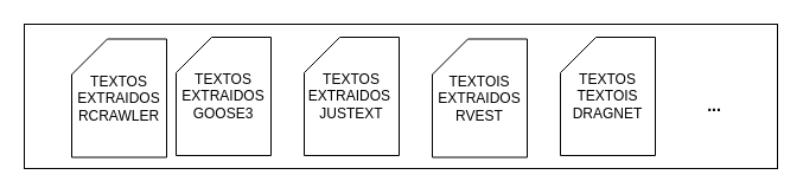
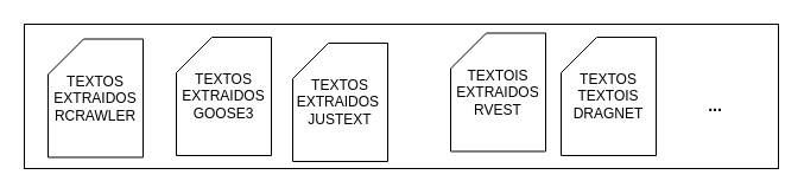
- <mxCell id="5" value="TEXTOS EXTRAIDOS&amp;nbsp; JUSTEXT" style="shape=card;whiteSpace=wrap;html=1;" parent="1" vertex="1"><mxGeometry x="256" y="31" width="80" height="100" as="geometry" /></mxCell>
+ <mxCell id="5" value="TEXTOS EXTRAIDOS&amp;nbsp; JUSTEXT" style="shape=card;whiteSpace=wrap;html=1;" parent="1" vertex="1"><mxGeometry x="246" y="36" width="80" height="100" as="geometry" /></mxCell>
- <mxCell id="3" value="TEXTOS EXTRAIDOS RCRAWLER" style="shape=card;whiteSpace=wrap;html=1;" parent="1" vertex="1"><mxGeometry x="60" y="32.5" width="80" height="100" as="geometry" /></mxCell>
+ <mxCell id="3" value="TEXTOS EXTRAIDOS RCRAWLER" style="shape=card;whiteSpace=wrap;html=1;" parent="1" vertex="1"><mxGeometry x="40" y="32.5" width="80" height="100" as="geometry" /></mxCell>
- <mxCell id="6" value="TEXTOIS EXTRAIDOS RVEST" style="shape=card;whiteSpace=wrap;html=1;" parent="1" vertex="1"><mxGeometry x="364" y="32.5" width="80" height="100" as="geometry" /></mxCell>
+ <mxCell id="6" value="TEXTOIS EXTRAIDOS RVEST" style="shape=card;whiteSpace=wrap;html=1;" parent="1" vertex="1"><mxGeometry x="379" y="27.5" width="80" height="100" as="geometry" /></mxCell>
